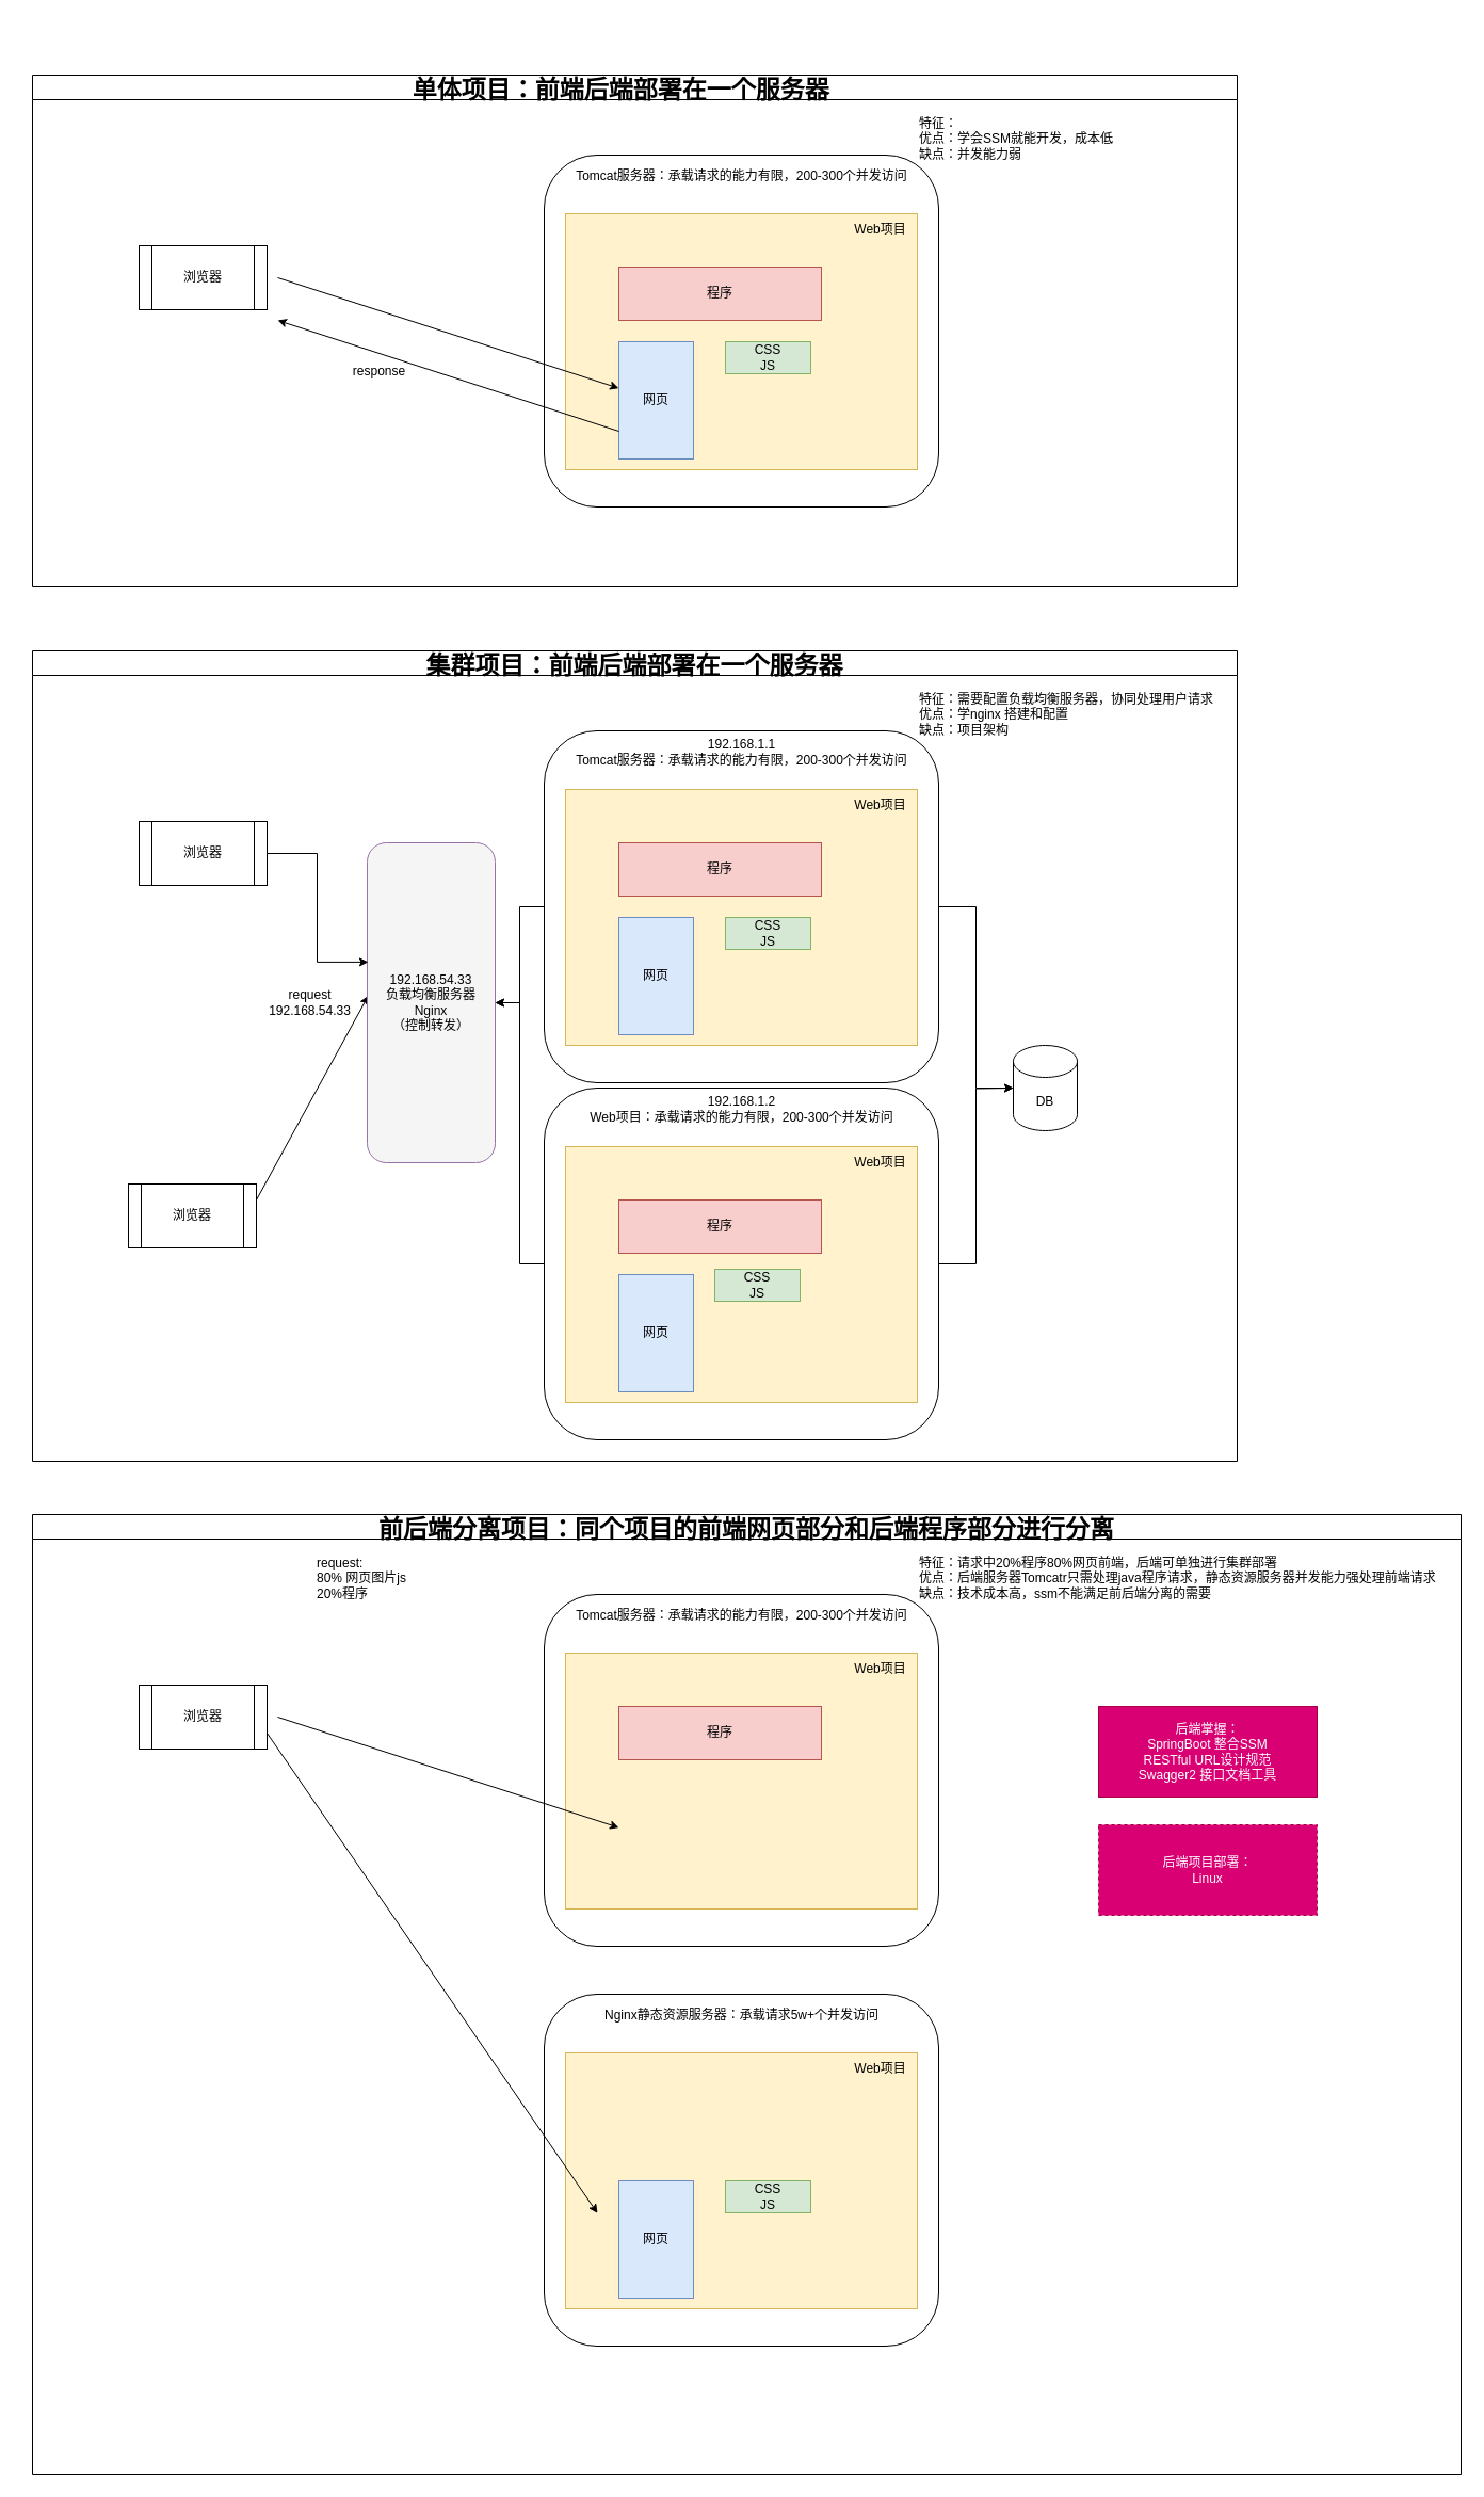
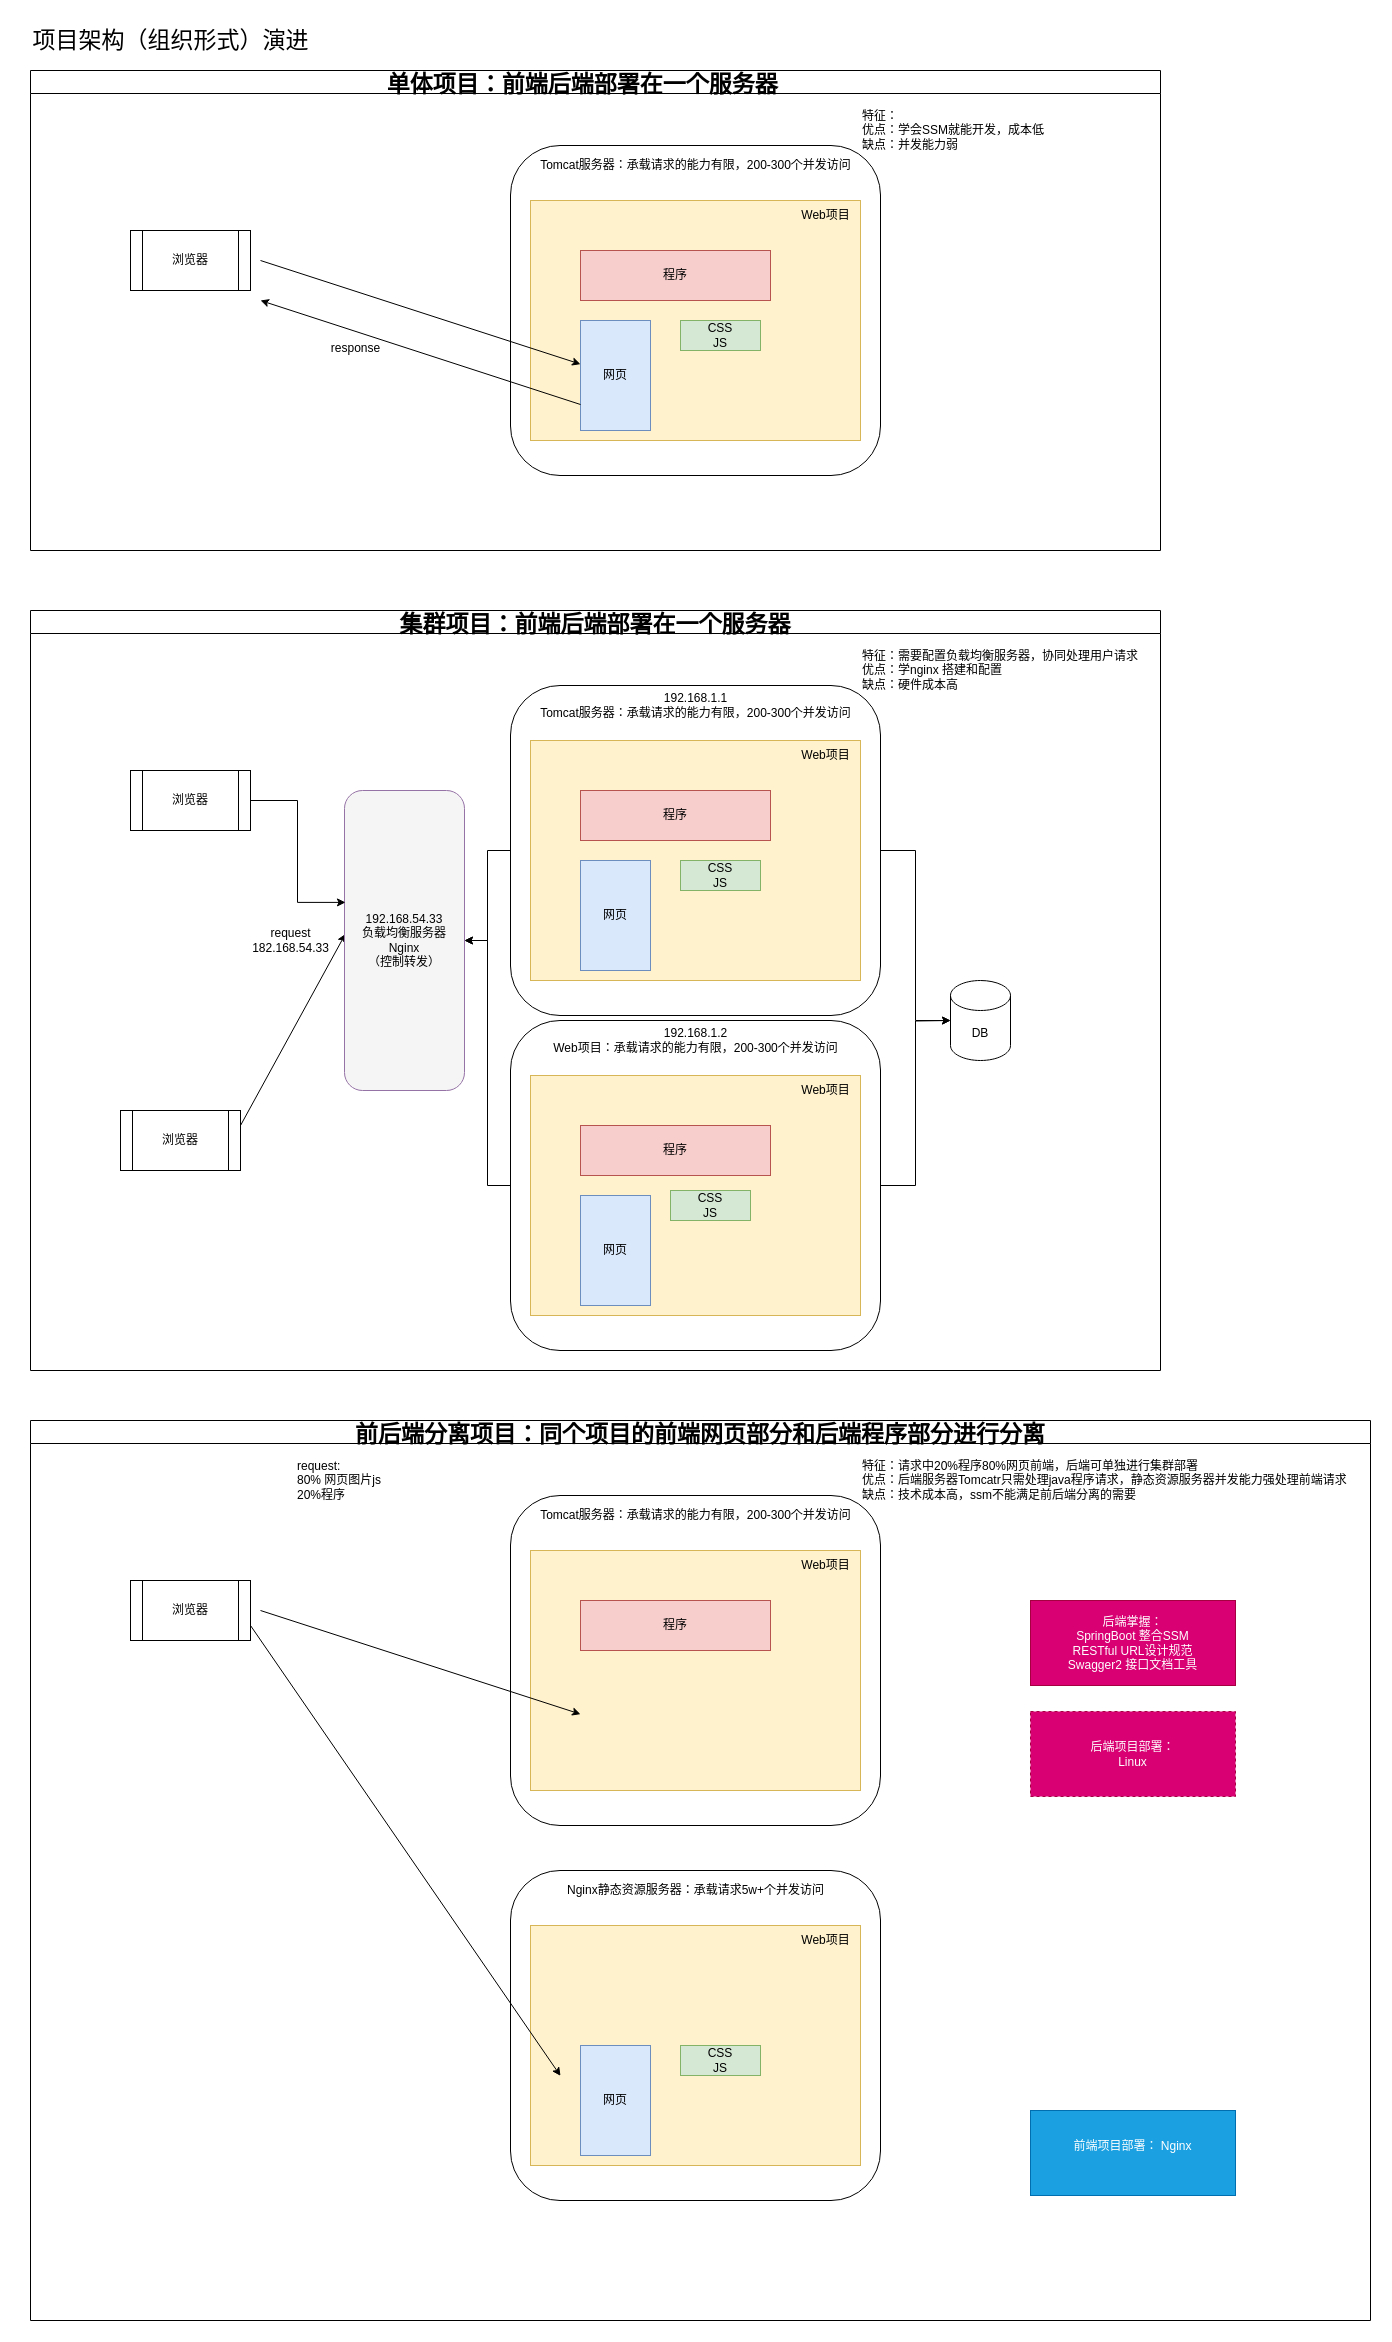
+ <mxCell id="2" value="&lt;font style=&quot;font-size: 23px;&quot;&gt;项目架构（组织形式）演进&lt;/font&gt;" style="text;html=1;align=center;verticalAlign=middle;resizable=0;points=[];autosize=1;strokeColor=none;fillColor=none;" parent="1" vertex="1"><mxGeometry y="20" width="300" height="40" as="geometry" x="20" /></mxCell>
- <mxCell id="25" value="特征：需要配置负载均衡服务器，协同处理用户请求&lt;br&gt;优点：学nginx 搭建和配置&lt;br&gt;缺点：项目架构" style="text;html=1;align=left;verticalAlign=middle;resizable=0;points=[];autosize=1;strokeColor=none;fillColor=none;" parent="16" vertex="1"><mxGeometry x="830" y="30" width="300" height="60" as="geometry" /></mxCell>
+ <mxCell id="25" value="特征：需要配置负载均衡服务器，协同处理用户请求&lt;br&gt;优点：学nginx 搭建和配置&lt;br&gt;缺点：硬件成本高" style="text;html=1;align=left;verticalAlign=middle;resizable=0;points=[];autosize=1;strokeColor=none;fillColor=none;" parent="16" vertex="1"><mxGeometry x="830" y="30" width="300" height="60" as="geometry" /></mxCell>
- <mxCell id="27" value="request&lt;br&gt;&lt;span style=&quot;text-wrap: wrap;&quot;&gt;192.168.54.33&lt;/span&gt;" style="text;html=1;align=center;verticalAlign=middle;resizable=0;points=[];autosize=1;strokeColor=none;fillColor=none;" parent="16" vertex="1"><mxGeometry x="210" y="310" width="100" height="40" as="geometry" /></mxCell>
+ <mxCell id="27" value="request&lt;br&gt;&lt;span style=&quot;text-wrap: wrap;&quot;&gt;182.168.54.33&lt;/span&gt;" style="text;html=1;align=center;verticalAlign=middle;resizable=0;points=[];autosize=1;strokeColor=none;fillColor=none;" parent="16" vertex="1"><mxGeometry x="210" y="310" width="100" height="40" as="geometry" /></mxCell>
+ <mxCell id="60" value="前端项目部署： Nginx&lt;div&gt;&lt;br&gt;&lt;/div&gt;" style="rounded=0;whiteSpace=wrap;html=1;fillColor=#1ba1e2;fontColor=#ffffff;strokeColor=#006EAF;" vertex="1" parent="43"><mxGeometry x="1000" y="690" width="205" height="85" as="geometry" /></mxCell>
